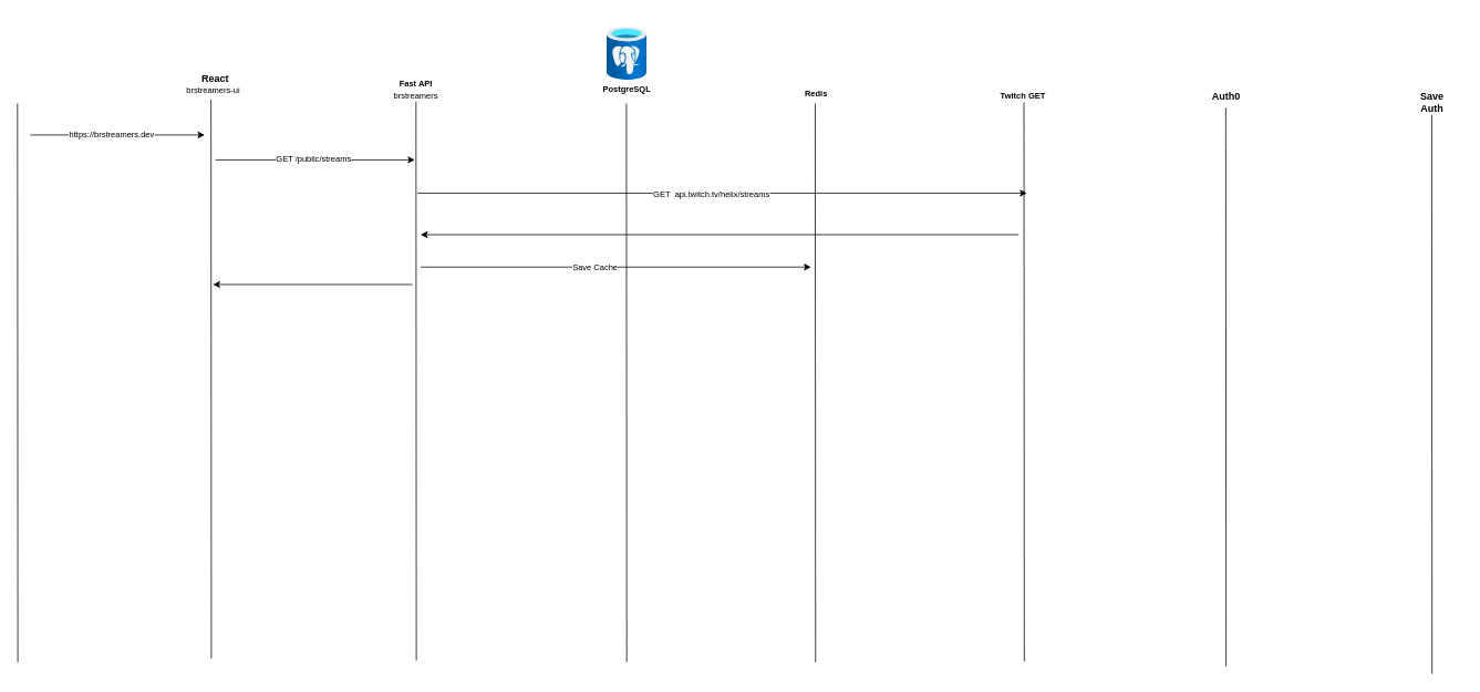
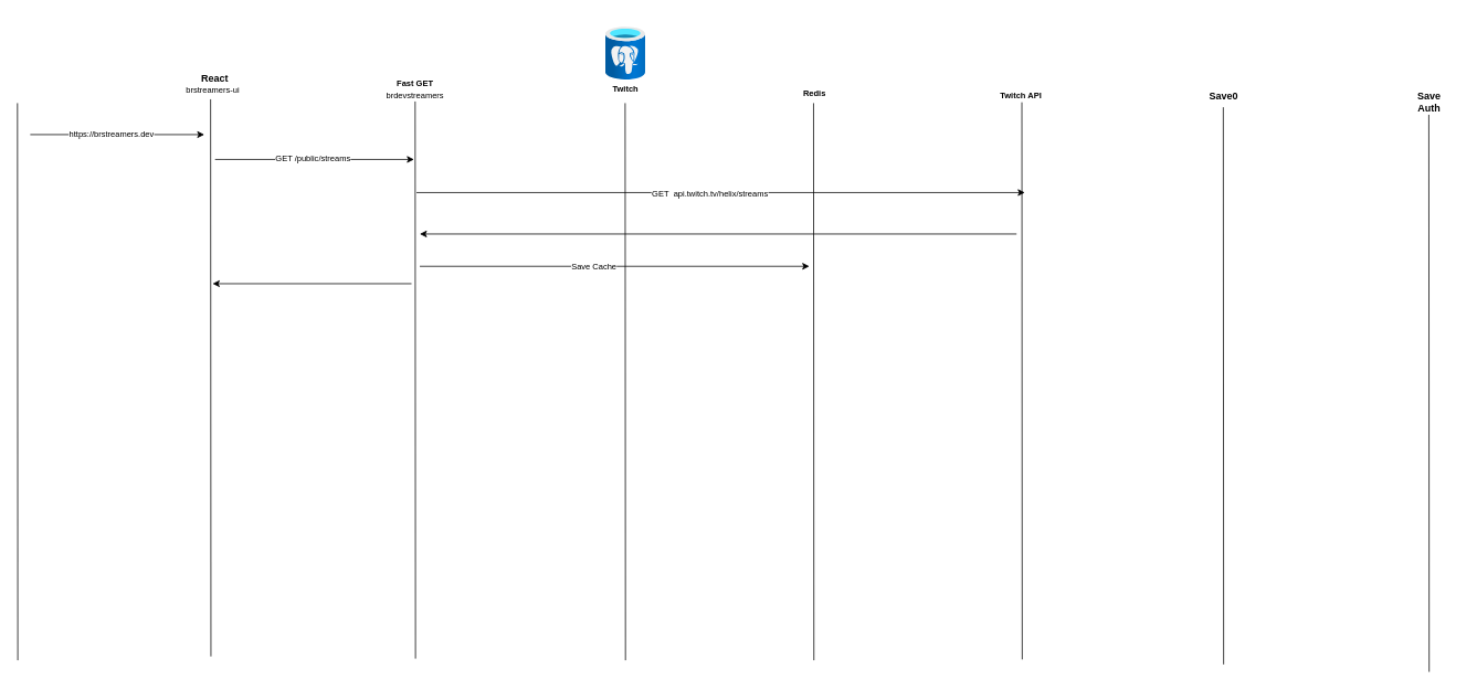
- <mxCell id="6" value="&lt;b&gt;Fast API&lt;/b&gt;" style="text;html=1;align=center;verticalAlign=middle;resizable=0;points=[];autosize=1;strokeColor=none;fillColor=none;fontSize=10;" vertex="1" parent="1"><mxGeometry x="470" y="90" width="60" height="20" as="geometry" /></mxCell>
+ <mxCell id="6" value="&lt;b&gt;Fast GET&lt;/b&gt;" style="text;html=1;align=center;verticalAlign=middle;resizable=0;points=[];autosize=1;strokeColor=none;fillColor=none;fontSize=10;" vertex="1" parent="1"><mxGeometry x="470" y="90" width="60" height="20" as="geometry" /></mxCell>
- <mxCell id="11" value="&lt;b&gt;PostgreSQL&lt;/b&gt;" style="text;html=1;align=center;verticalAlign=middle;resizable=0;points=[];autosize=1;strokeColor=none;fillColor=none;fontSize=10;" vertex="1" parent="1"><mxGeometry x="719.34" y="96" width="70" height="20" as="geometry" /></mxCell>
+ <mxCell id="11" value="&lt;b&gt;Twitch&lt;/b&gt;" style="text;html=1;align=center;verticalAlign=middle;resizable=0;points=[];autosize=1;strokeColor=none;fillColor=none;fontSize=10;" vertex="1" parent="1"><mxGeometry x="719.34" y="96" width="70" height="20" as="geometry" /></mxCell>
- <mxCell id="7" value="&lt;font style=&quot;font-size: 10px&quot;&gt;brstreamers&lt;/font&gt;" style="text;html=1;align=center;verticalAlign=middle;resizable=0;points=[];autosize=1;strokeColor=none;fillColor=none;" vertex="1" parent="1"><mxGeometry x="460" y="104" width="80" height="20" as="geometry" /></mxCell>
+ <mxCell id="7" value="&lt;font style=&quot;font-size: 10px&quot;&gt;brdevstreamers&lt;/font&gt;" style="text;html=1;align=center;verticalAlign=middle;resizable=0;points=[];autosize=1;strokeColor=none;fillColor=none;" vertex="1" parent="1"><mxGeometry x="460" y="104" width="80" height="20" as="geometry" /></mxCell>
- <mxCell id="9" value="&lt;b&gt;Twitch GET&lt;/b&gt;" style="text;html=1;align=center;verticalAlign=middle;resizable=0;points=[];autosize=1;strokeColor=none;fillColor=none;fontSize=10;" vertex="1" parent="1"><mxGeometry x="1196" y="104" width="70" height="20" as="geometry" /></mxCell>
+ <mxCell id="9" value="&lt;b&gt;Twitch API&lt;/b&gt;" style="text;html=1;align=center;verticalAlign=middle;resizable=0;points=[];autosize=1;strokeColor=none;fillColor=none;fontSize=10;" vertex="1" parent="1"><mxGeometry x="1196" y="104" width="70" height="20" as="geometry" /></mxCell>
- <mxCell id="13" value="&lt;b&gt;Auth0&lt;/b&gt;" style="text;html=1;strokeColor=none;fillColor=none;align=center;verticalAlign=middle;whiteSpace=wrap;rounded=0;" vertex="1" parent="1"><mxGeometry x="1446" y="101" width="60" height="30" as="geometry" /></mxCell>
+ <mxCell id="13" value="&lt;b&gt;Save0&lt;/b&gt;" style="text;html=1;strokeColor=none;fillColor=none;align=center;verticalAlign=middle;whiteSpace=wrap;rounded=0;" vertex="1" parent="1"><mxGeometry x="1446" y="101" width="60" height="30" as="geometry" /></mxCell>
